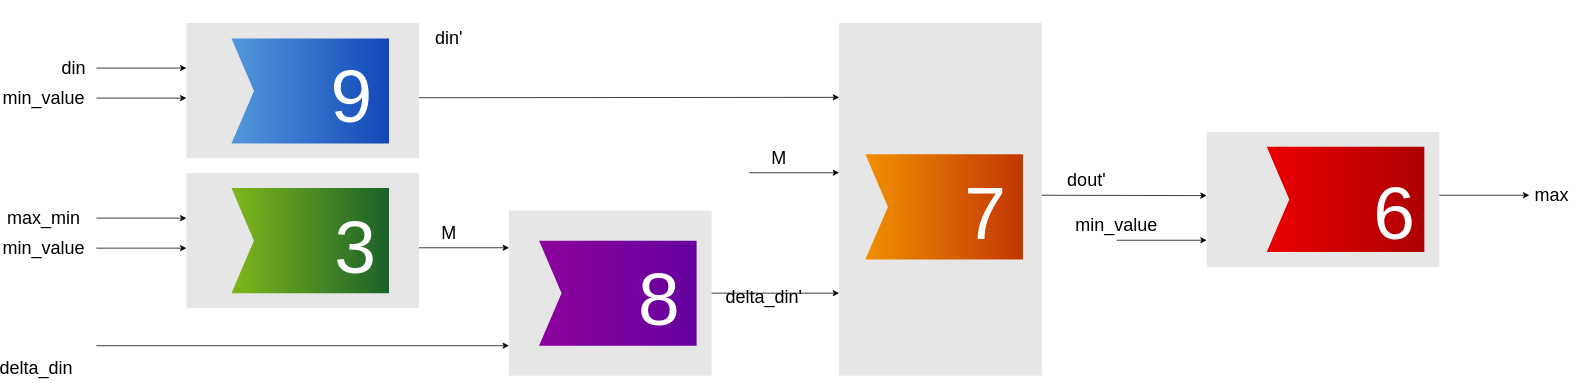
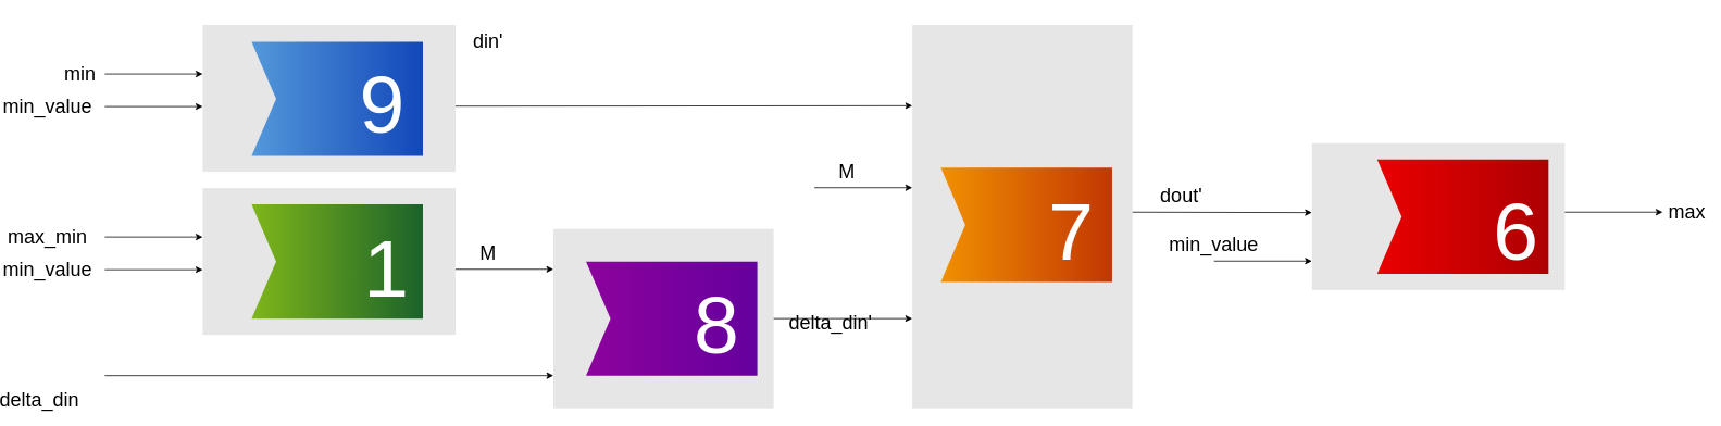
- <mxCell id="28" value="din" style="text;html=1;strokeColor=none;fillColor=none;align=center;verticalAlign=middle;whiteSpace=wrap;rounded=0;fontSize=24;" parent="1" vertex="1"><mxGeometry x="70" y="80" width="40" height="20" as="geometry" /></mxCell>
+ <mxCell id="28" value="min" style="text;html=1;strokeColor=none;fillColor=none;align=center;verticalAlign=middle;whiteSpace=wrap;rounded=0;fontSize=24;" parent="1" vertex="1"><mxGeometry x="70" y="80" width="40" height="20" as="geometry" /></mxCell>
- <mxCell id="12" value="&lt;font style=&quot;font-size: 100px&quot;&gt;3&lt;/font&gt;" style="text;html=1;strokeColor=none;fillColor=none;align=right;verticalAlign=middle;whiteSpace=wrap;rounded=0;shadow=0;dashed=0;fontFamily=Helvetica;fontSize=150;fontColor=#FFFFFF;" parent="1" vertex="1"><mxGeometry x="295" y="220" width="200" height="180" as="geometry" /></mxCell>
+ <mxCell id="12" value="&lt;font style=&quot;font-size: 100px&quot;&gt;1&lt;/font&gt;" style="text;html=1;strokeColor=none;fillColor=none;align=right;verticalAlign=middle;whiteSpace=wrap;rounded=0;shadow=0;dashed=0;fontFamily=Helvetica;fontSize=150;fontColor=#FFFFFF;" parent="1" vertex="1"><mxGeometry x="295" y="220" width="200" height="180" as="geometry" /></mxCell>
